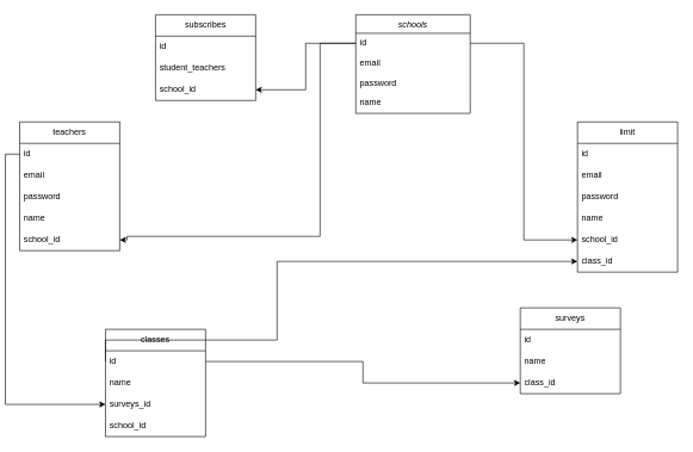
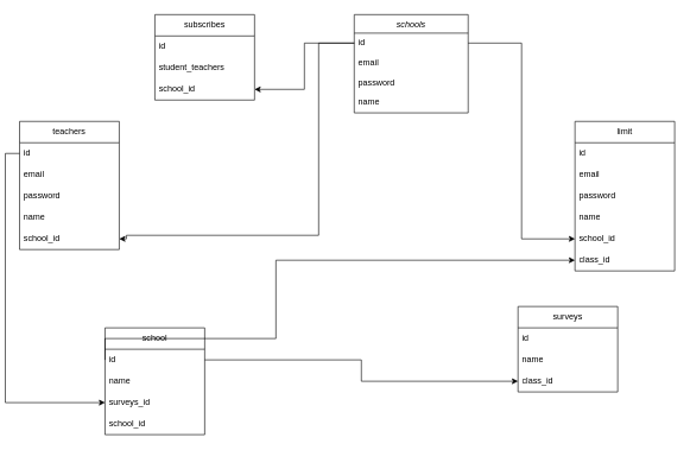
- <mxCell id="27" value="classes" style="swimlane;fontStyle=0;childLayout=stackLayout;horizontal=1;startSize=30;horizontalStack=0;resizeParent=1;resizeParentMax=0;resizeLast=0;collapsible=1;marginBottom=0;whiteSpace=wrap;html=1;" vertex="1" parent="1"><mxGeometry x="140" y="460" width="140" height="150" as="geometry" /></mxCell>
+ <mxCell id="27" value="school" style="swimlane;fontStyle=0;childLayout=stackLayout;horizontal=1;startSize=30;horizontalStack=0;resizeParent=1;resizeParentMax=0;resizeLast=0;collapsible=1;marginBottom=0;whiteSpace=wrap;html=1;" vertex="1" parent="1"><mxGeometry x="140" y="460" width="140" height="150" as="geometry" /></mxCell>
